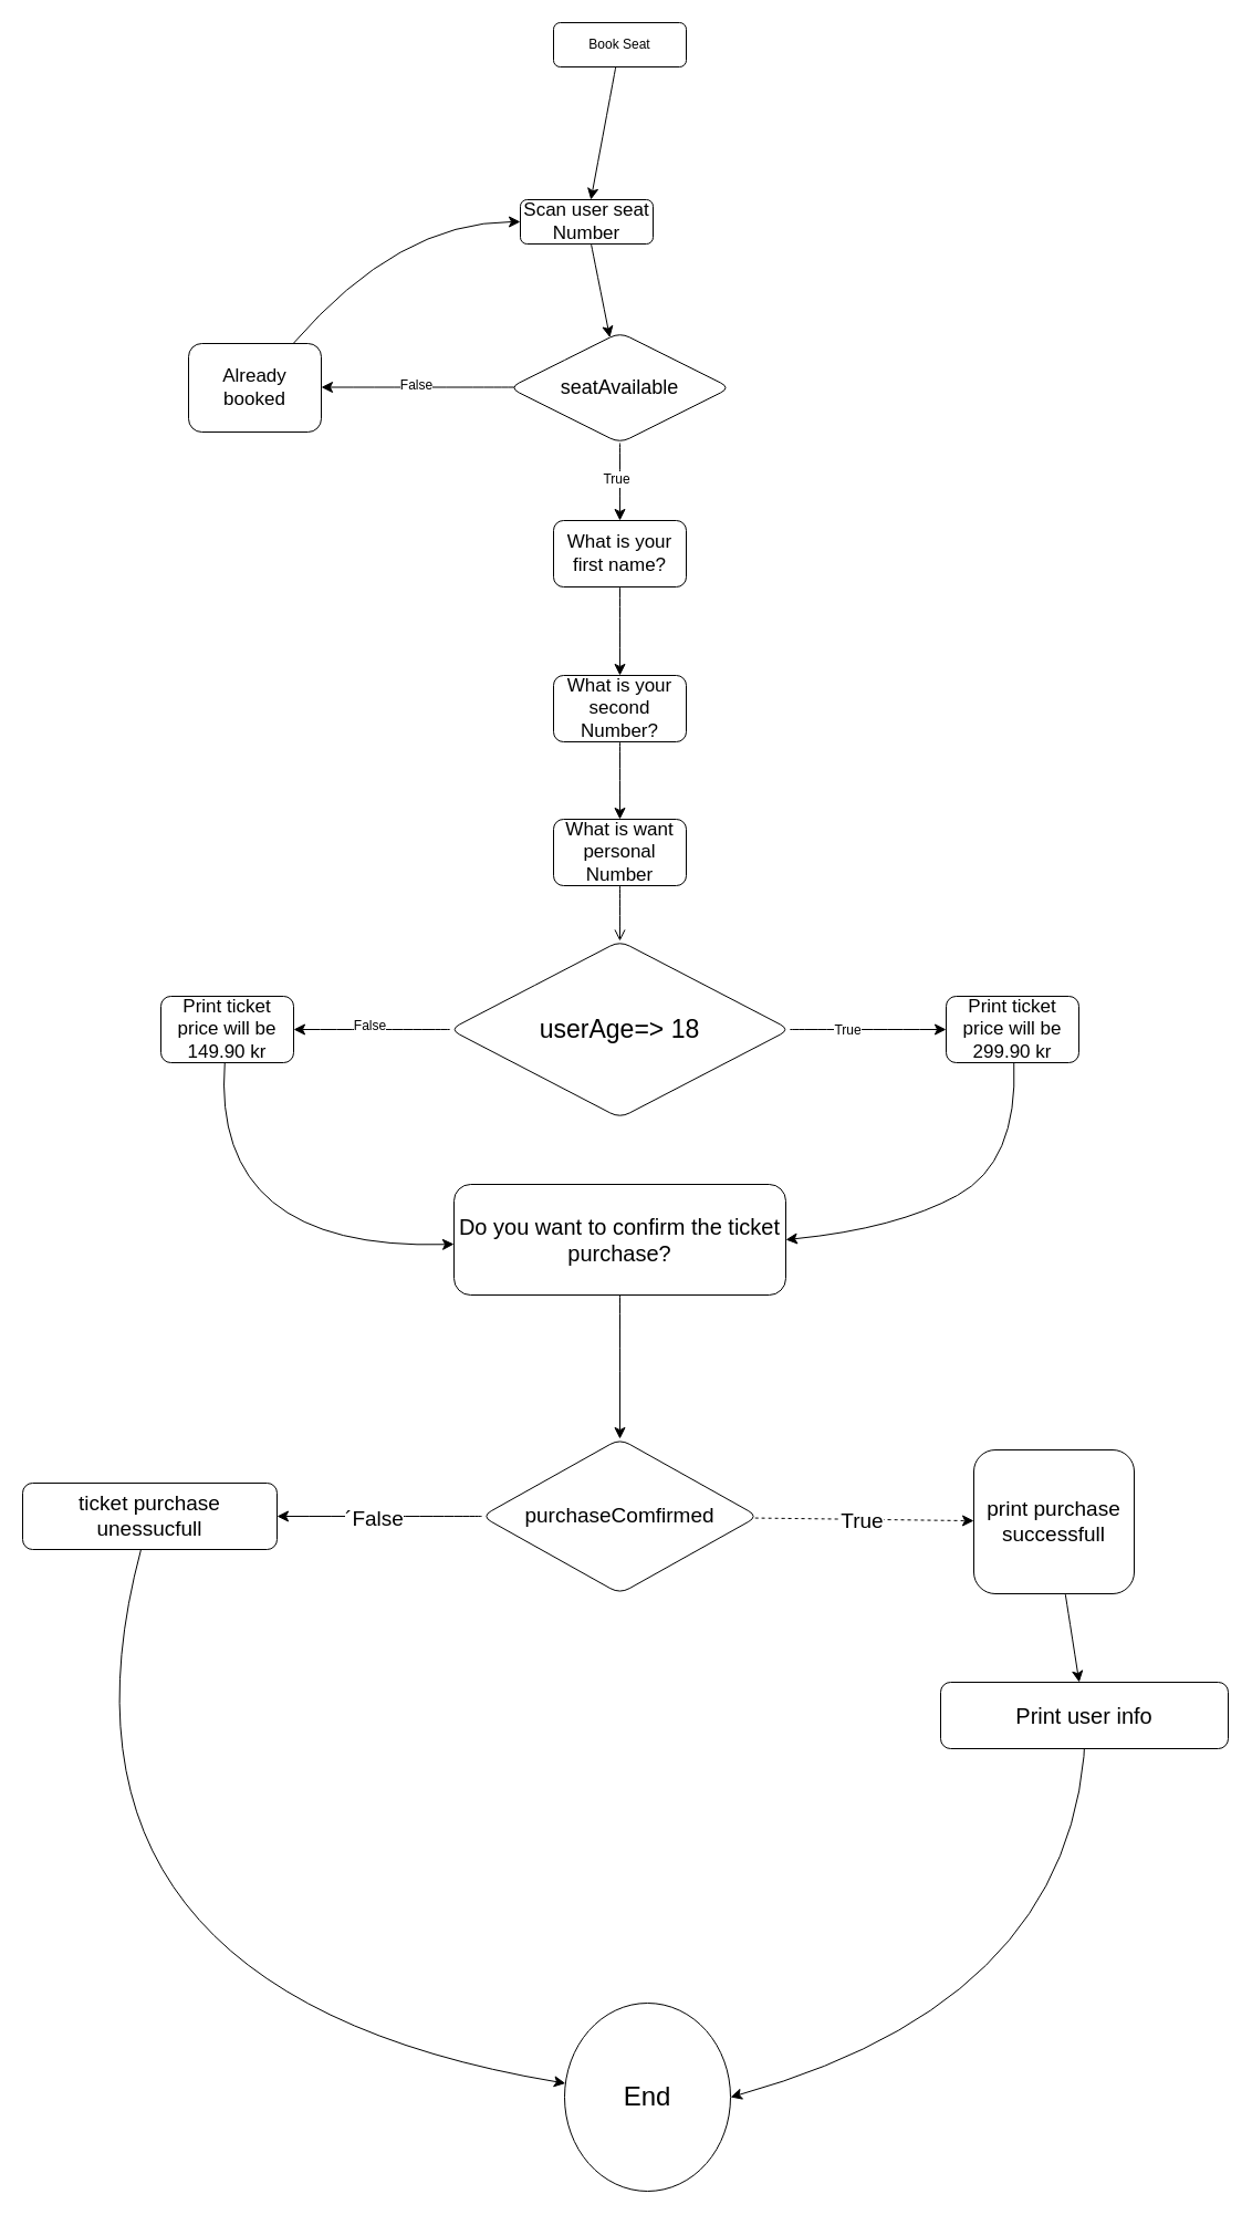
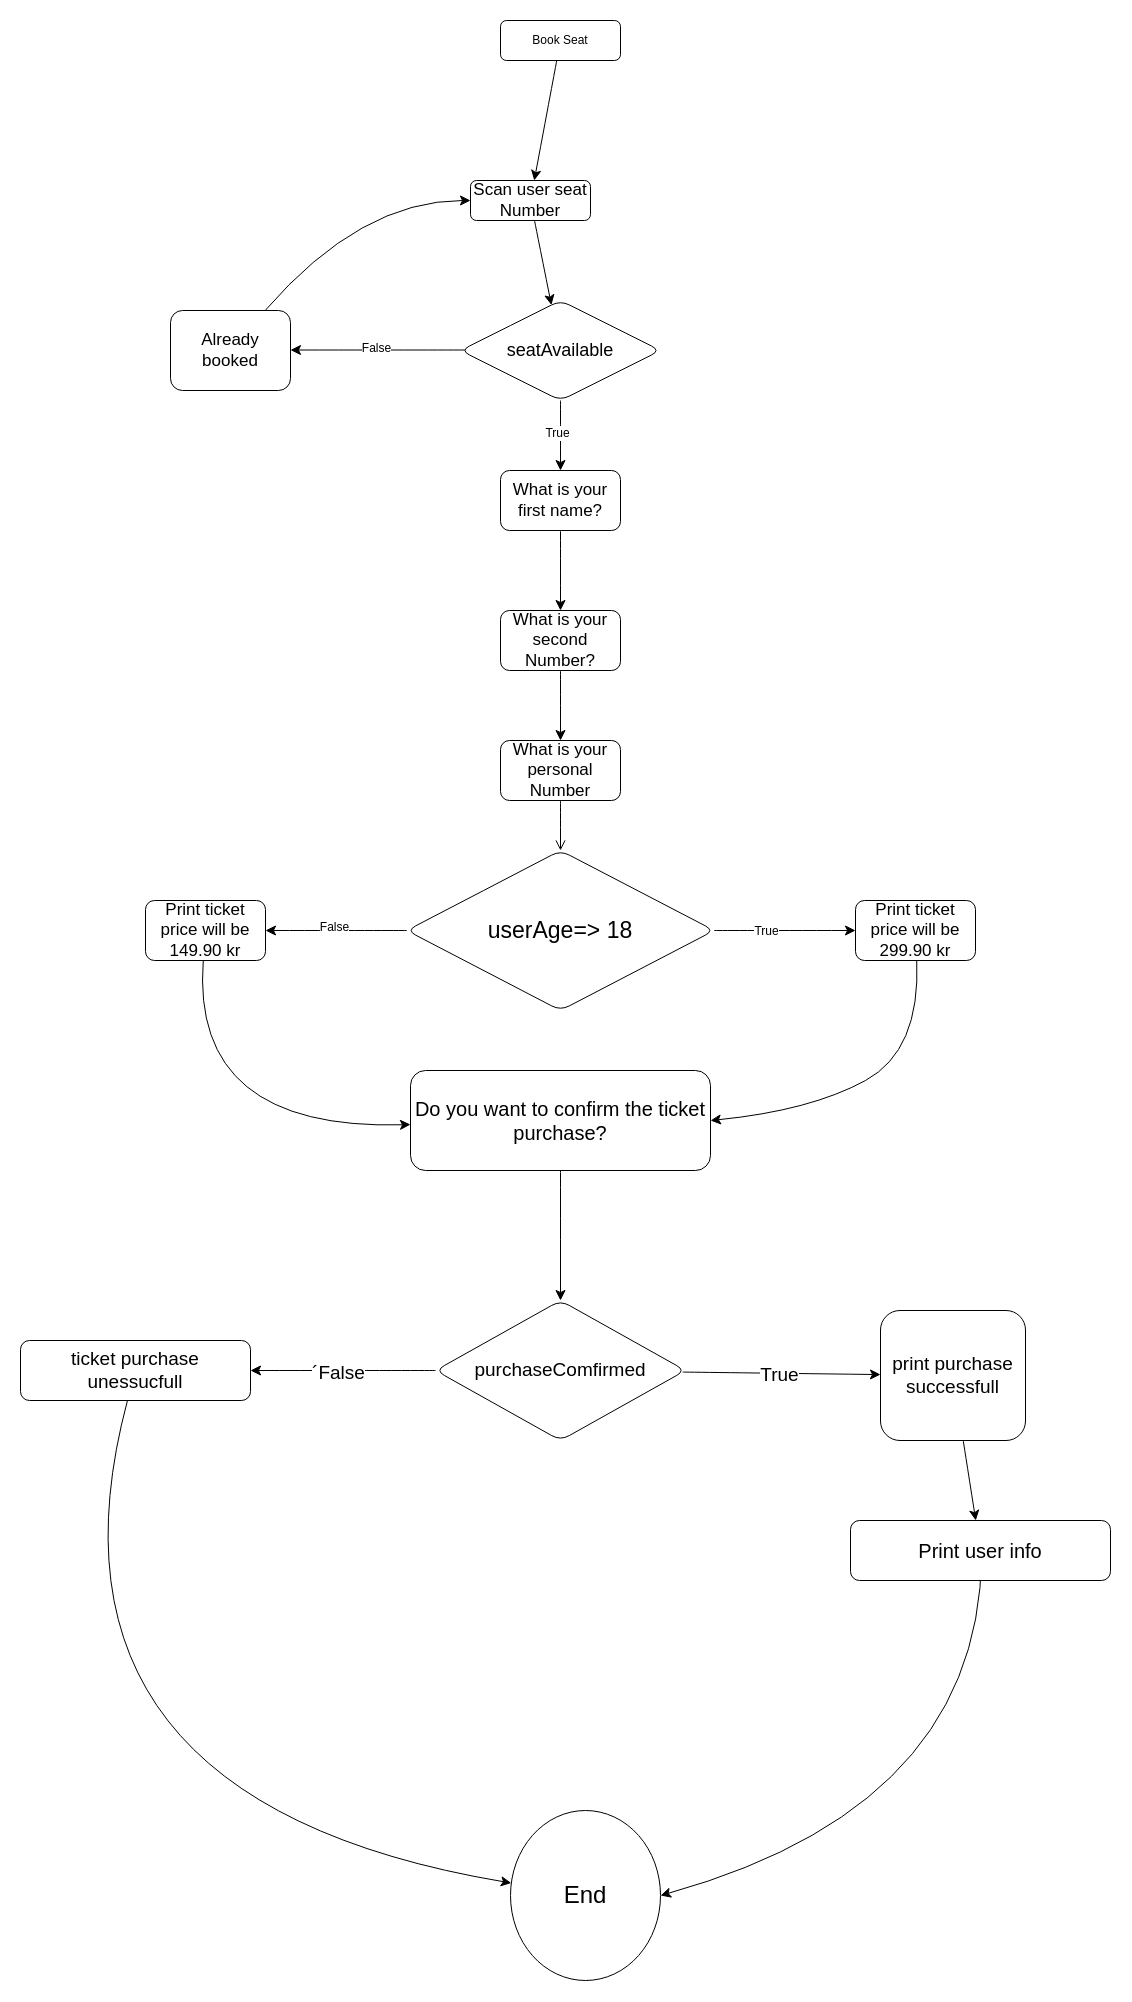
- <mxCell id="19" value="&lt;div style=&quot;font-size: 17px;&quot;&gt;&lt;font style=&quot;font-size: 17px;&quot;&gt;What is want personal &lt;br&gt;&lt;/font&gt;&lt;/div&gt;&lt;div style=&quot;font-size: 17px;&quot;&gt;&lt;font style=&quot;font-size: 17px;&quot;&gt;&lt;font style=&quot;font-size: 17px;&quot;&gt;Number&lt;/font&gt;&lt;br&gt;&lt;/font&gt;&lt;/div&gt;" style="whiteSpace=wrap;html=1;rounded=1;glass=0;strokeWidth=1;shadow=0;" vertex="1" parent="1"><mxGeometry x="500" y="740" width="120" height="60" as="geometry" /></mxCell>
+ <mxCell id="19" value="&lt;div style=&quot;font-size: 17px;&quot;&gt;&lt;font style=&quot;font-size: 17px;&quot;&gt;What is your personal &lt;br&gt;&lt;/font&gt;&lt;/div&gt;&lt;div style=&quot;font-size: 17px;&quot;&gt;&lt;font style=&quot;font-size: 17px;&quot;&gt;&lt;font style=&quot;font-size: 17px;&quot;&gt;Number&lt;/font&gt;&lt;br&gt;&lt;/font&gt;&lt;/div&gt;" style="whiteSpace=wrap;html=1;rounded=1;glass=0;strokeWidth=1;shadow=0;" vertex="1" parent="1"><mxGeometry x="500" y="740" width="120" height="60" as="geometry" /></mxCell>
- <mxCell id="31" value="" style="edgeStyle=none;curved=1;rounded=0;orthogonalLoop=1;jettySize=auto;html=1;fontSize=12;startSize=8;endSize=8;dashed=1;" edge="1" parent="1" source="35" target="37"><mxGeometry relative="1" as="geometry" /></mxCell>
+ <mxCell id="31" value="" style="edgeStyle=none;curved=1;rounded=0;orthogonalLoop=1;jettySize=auto;html=1;fontSize=12;startSize=8;endSize=8;" edge="1" parent="1" source="35" target="37"><mxGeometry relative="1" as="geometry" /></mxCell>
